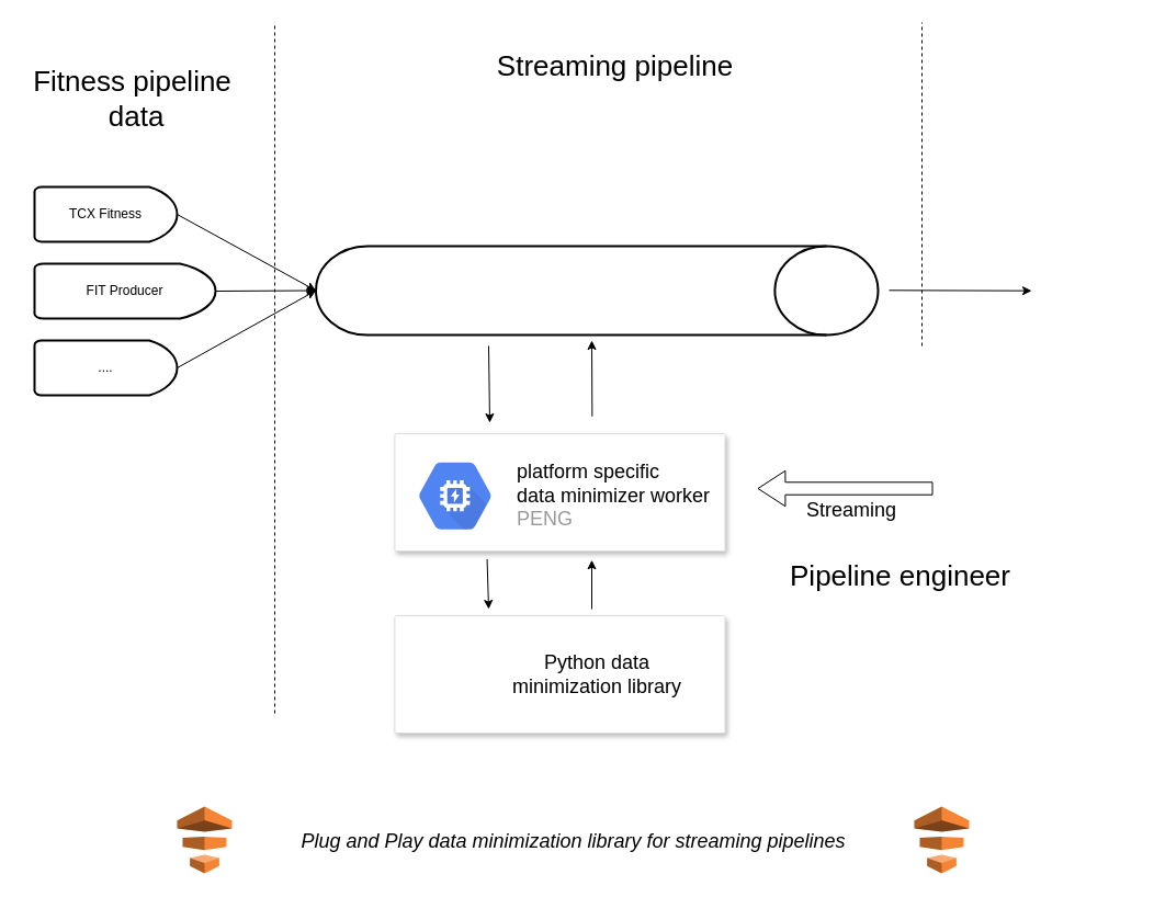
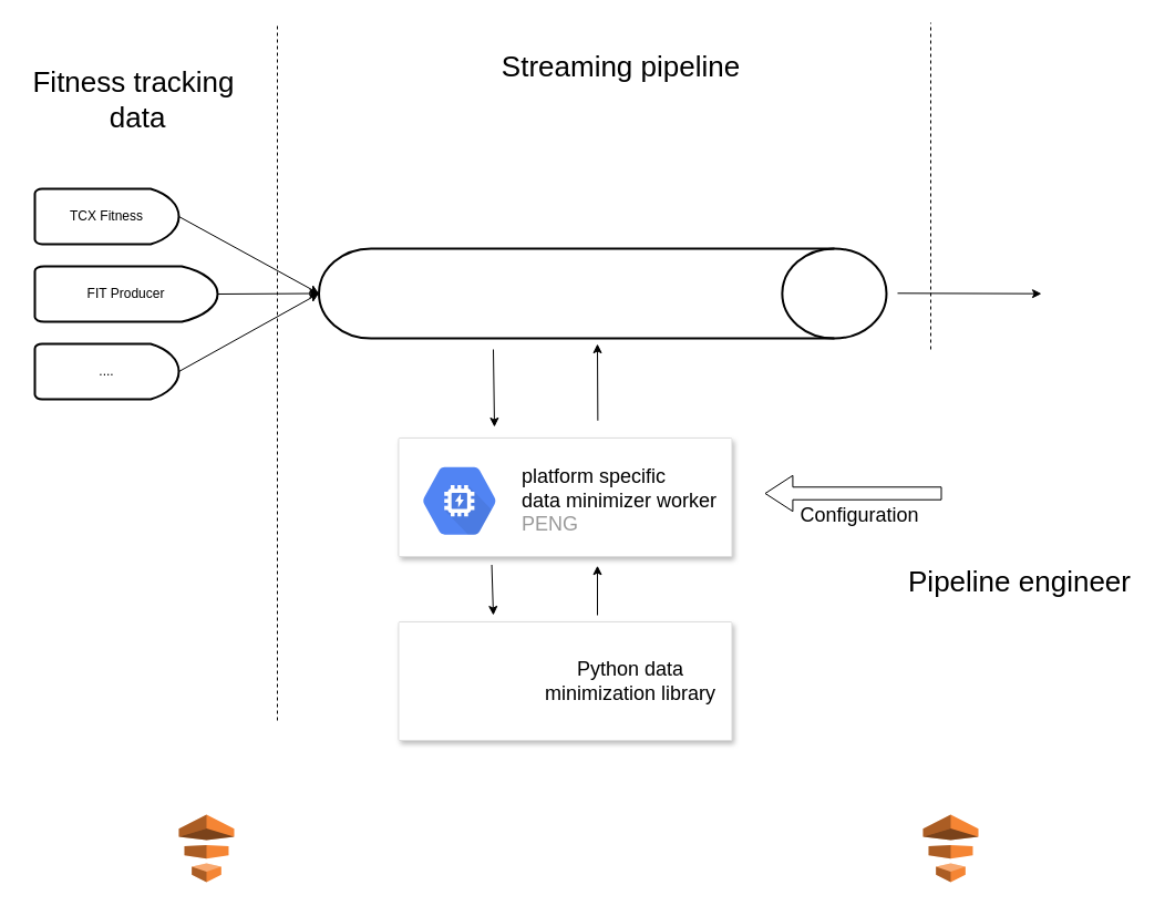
- <mxCell id="10" value="&lt;span style=&quot;font-size: 26px&quot;&gt;Fitness pipeline&lt;br&gt;&amp;nbsp;data&lt;/span&gt;" style="text;html=1;align=center;verticalAlign=middle;resizable=0;points=[];autosize=1;fontSize=26;" parent="1" vertex="1"><mxGeometry x="20" y="55" width="200" height="70" as="geometry" /></mxCell>
+ <mxCell id="10" value="&lt;span style=&quot;font-size: 26px&quot;&gt;Fitness tracking&lt;br&gt;&amp;nbsp;data&lt;/span&gt;" style="text;html=1;align=center;verticalAlign=middle;resizable=0;points=[];autosize=1;fontSize=26;" parent="1" vertex="1"><mxGeometry x="20" y="55" width="200" height="70" as="geometry" /></mxCell>
- <mxCell id="32" value="&lt;font style=&quot;font-size: 18px&quot;&gt;Streaming&lt;/font&gt;" style="text;html=1;strokeColor=none;fillColor=none;align=center;verticalAlign=middle;whiteSpace=wrap;rounded=0;fontSize=15;" vertex="1" parent="1"><mxGeometry x="687" y="455" width="178" height="20" as="geometry" /></mxCell>
+ <mxCell id="32" value="&lt;font style=&quot;font-size: 18px&quot;&gt;Configuration&lt;/font&gt;" style="text;html=1;strokeColor=none;fillColor=none;align=center;verticalAlign=middle;whiteSpace=wrap;rounded=0;fontSize=15;" vertex="1" parent="1"><mxGeometry x="687" y="455" width="178" height="20" as="geometry" /></mxCell>
- <mxCell id="29" value="&lt;font style=&quot;font-size: 26px&quot;&gt;Pipeline engineer&lt;/font&gt;" style="text;html=1;align=center;verticalAlign=middle;resizable=0;points=[];autosize=1;fontSize=26;" vertex="1" parent="1"><mxGeometry x="710" y="505" width="220" height="40" as="geometry" /></mxCell>
+ <mxCell id="29" value="&lt;font style=&quot;font-size: 26px&quot;&gt;Pipeline engineer&lt;/font&gt;" style="text;html=1;align=center;verticalAlign=middle;resizable=0;points=[];autosize=1;fontSize=26;" vertex="1" parent="1"><mxGeometry x="810" y="505" width="220" height="40" as="geometry" /></mxCell>
- <mxCell id="25" value="&lt;font style=&quot;font-size: 18px&quot;&gt;Python data minimization library&lt;/font&gt;" style="text;html=1;strokeColor=none;fillColor=none;align=center;verticalAlign=middle;whiteSpace=wrap;rounded=0;fontSize=15;" vertex="1" parent="1"><mxGeometry x="454.75" y="579.5" width="178" height="70" as="geometry" /></mxCell>
+ <mxCell id="25" value="&lt;font style=&quot;font-size: 18px&quot;&gt;Python data minimization library&lt;/font&gt;" style="text;html=1;strokeColor=none;fillColor=none;align=center;verticalAlign=middle;whiteSpace=wrap;rounded=0;fontSize=15;" vertex="1" parent="1"><mxGeometry x="479.75" y="579.5" width="178" height="70" as="geometry" /></mxCell>
- <mxCell id="21" value="&lt;div&gt;&lt;font style=&quot;font-size: 18px&quot;&gt;&lt;i&gt;Plug and Play data minimization library for streaming pipelines&lt;/i&gt;&lt;/font&gt;&lt;/div&gt;" style="text;html=1;align=center;verticalAlign=middle;resizable=0;points=[];autosize=1;" parent="1" vertex="1"><mxGeometry x="267" y="756.5" width="510" height="20" as="geometry" /></mxCell>
